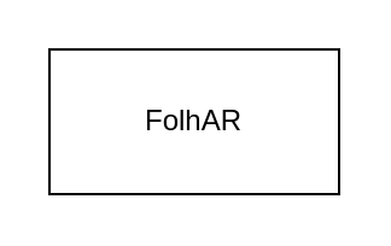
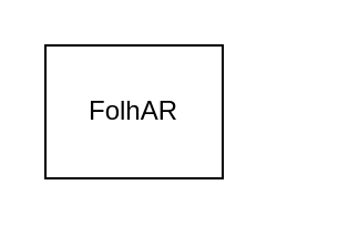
- <mxCell id="2" value="FolhAR" style="whiteSpace=wrap;html=1;" vertex="1" parent="1"><mxGeometry x="20" y="20" width="120" height="60" as="geometry" /></mxCell>
+ <mxCell id="2" value="FolhAR" style="whiteSpace=wrap;html=1;" vertex="1" parent="1"><mxGeometry x="20" y="20" width="80" height="60" as="geometry" /></mxCell>
